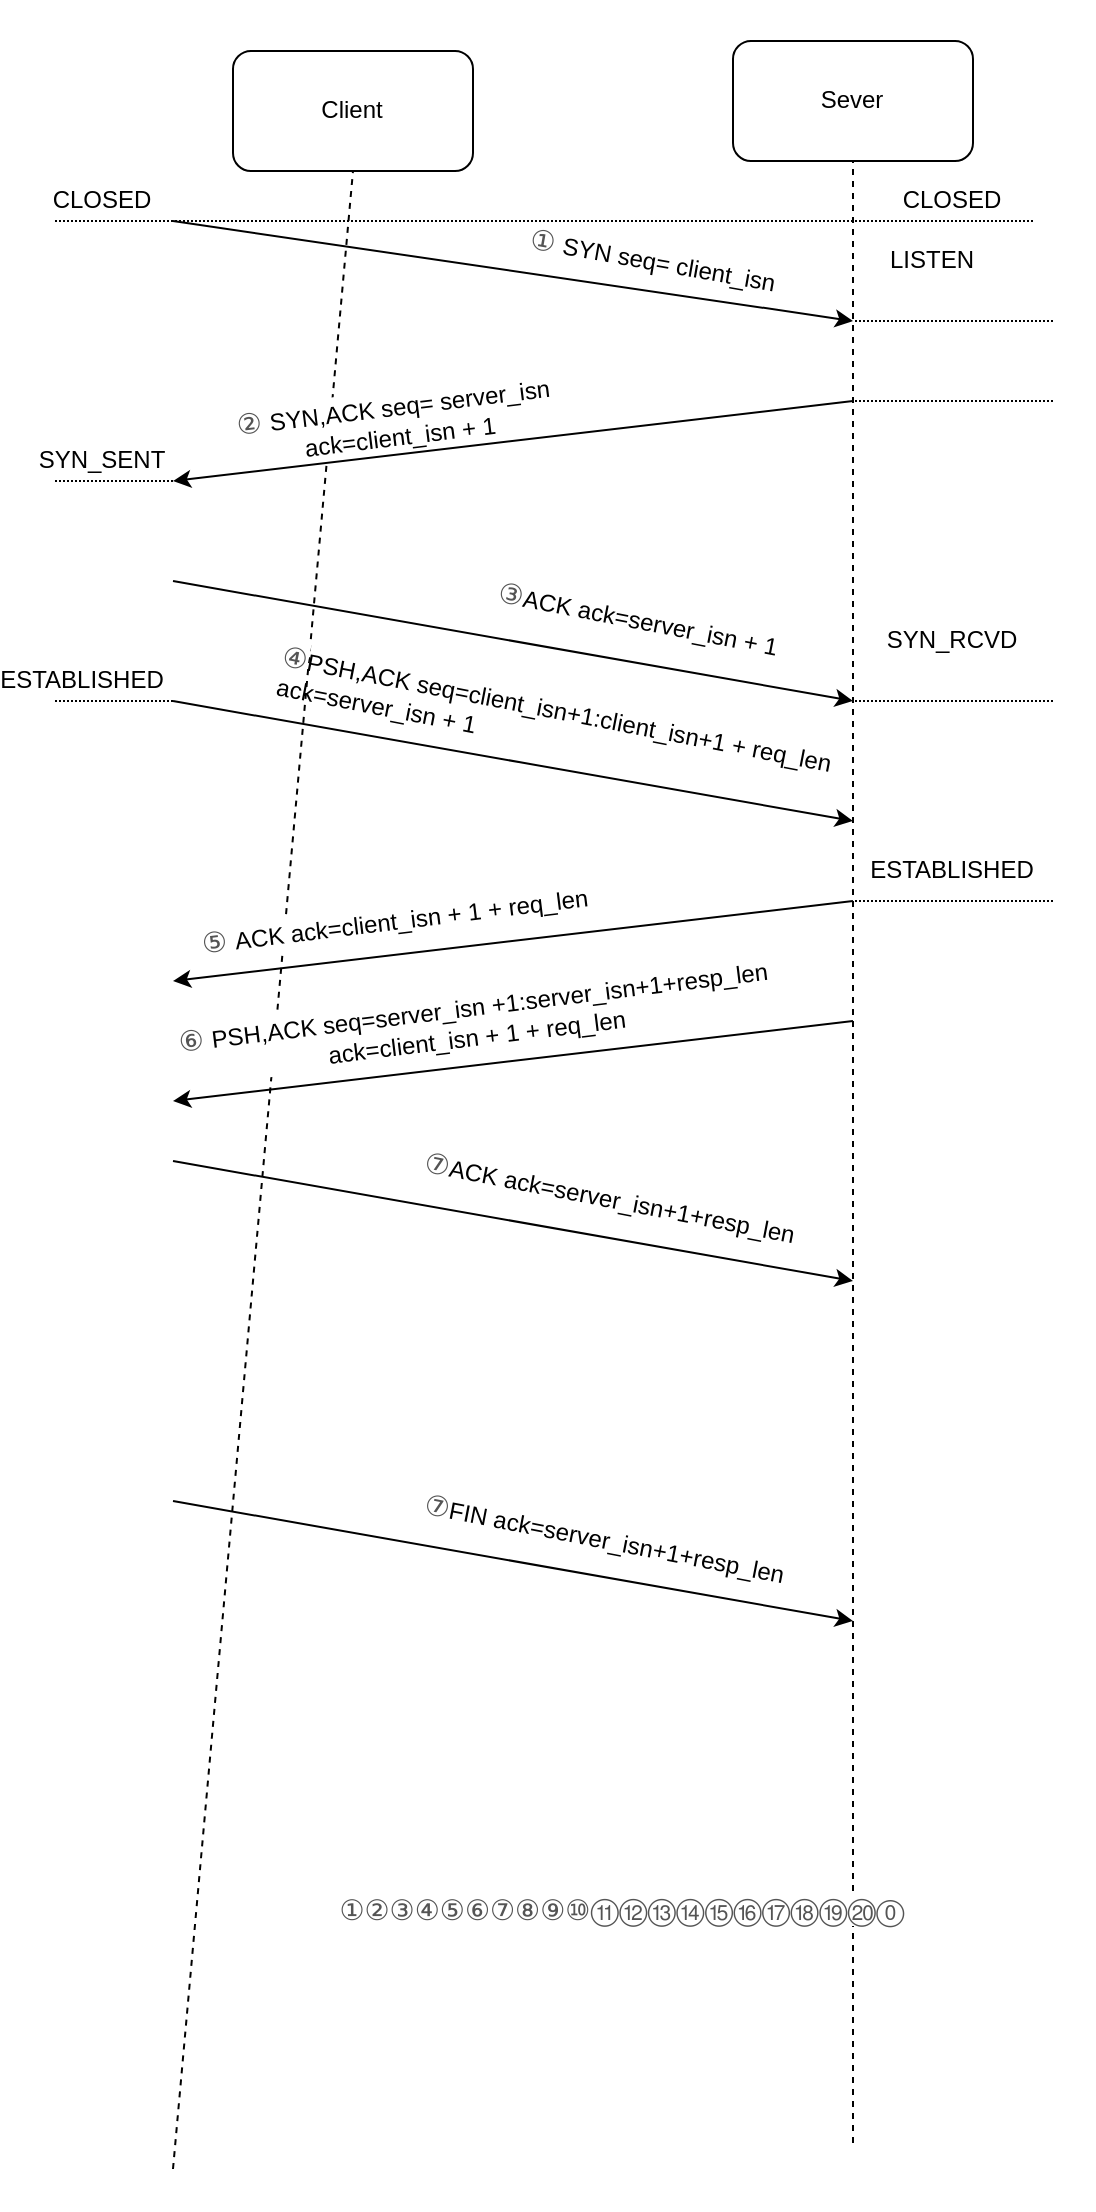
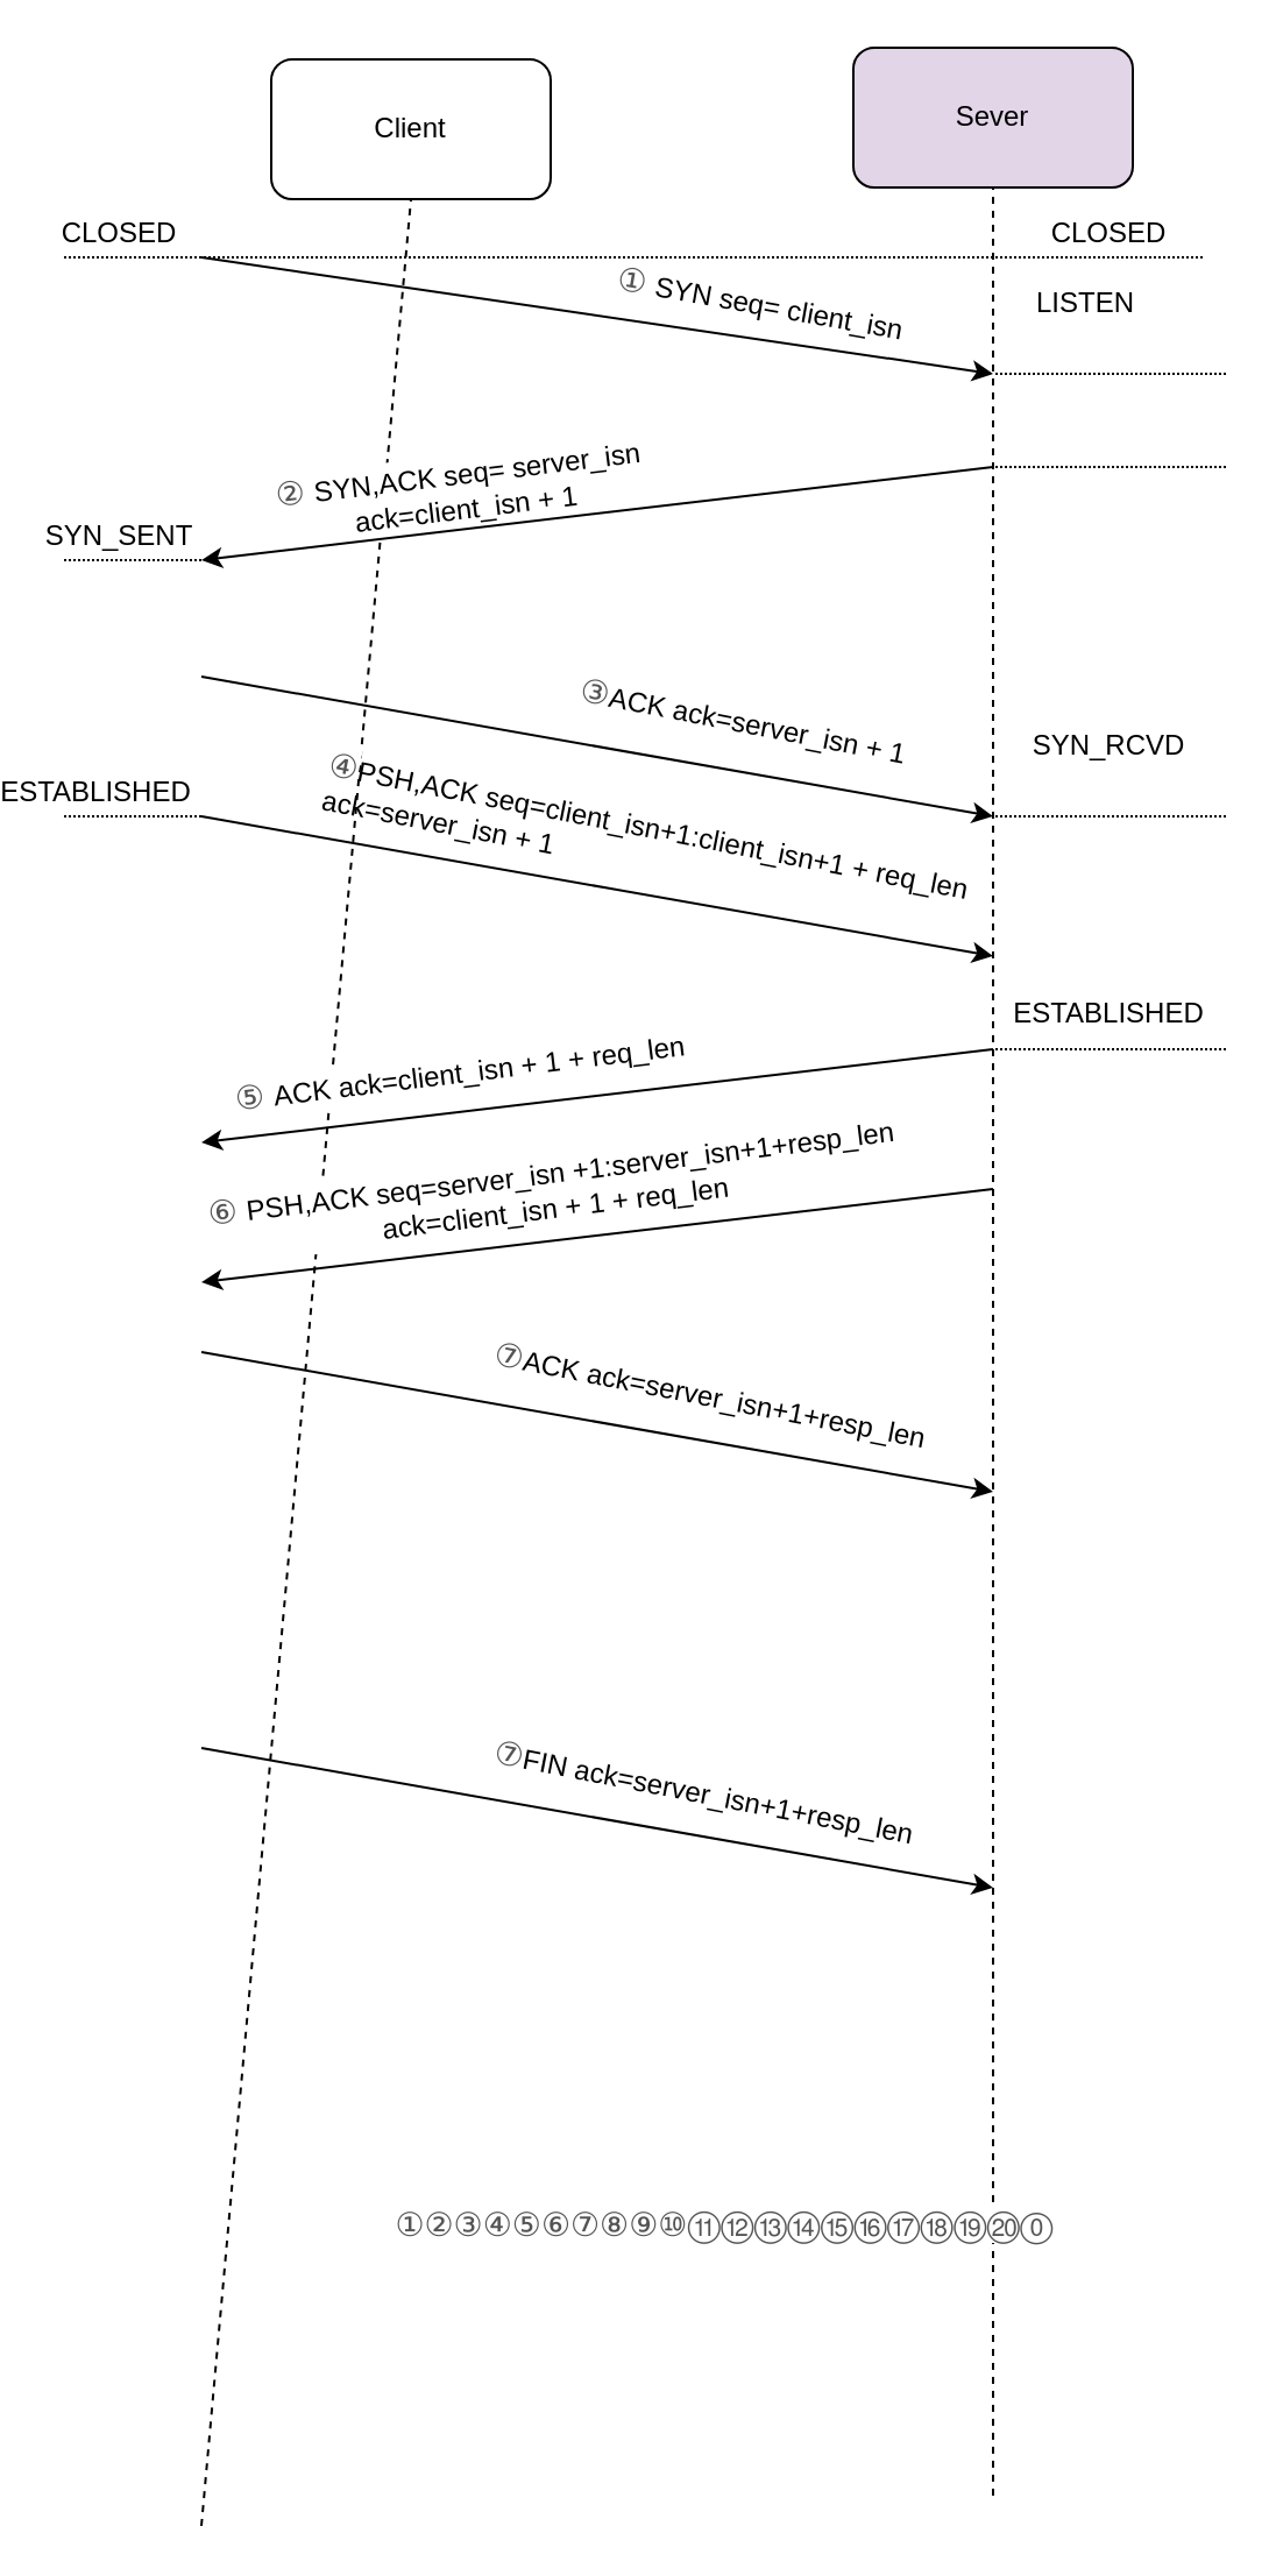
- <mxCell id="3" value="Sever" style="rounded=1;whiteSpace=wrap;html=1;" parent="1" vertex="1"><mxGeometry x="360" y="20" width="120" height="60" as="geometry" /></mxCell>
+ <mxCell id="3" value="Sever" style="rounded=1;whiteSpace=wrap;html=1;fillColor=#e1d5e7;" parent="1" vertex="1"><mxGeometry x="360" y="20" width="120" height="60" as="geometry" /></mxCell>
